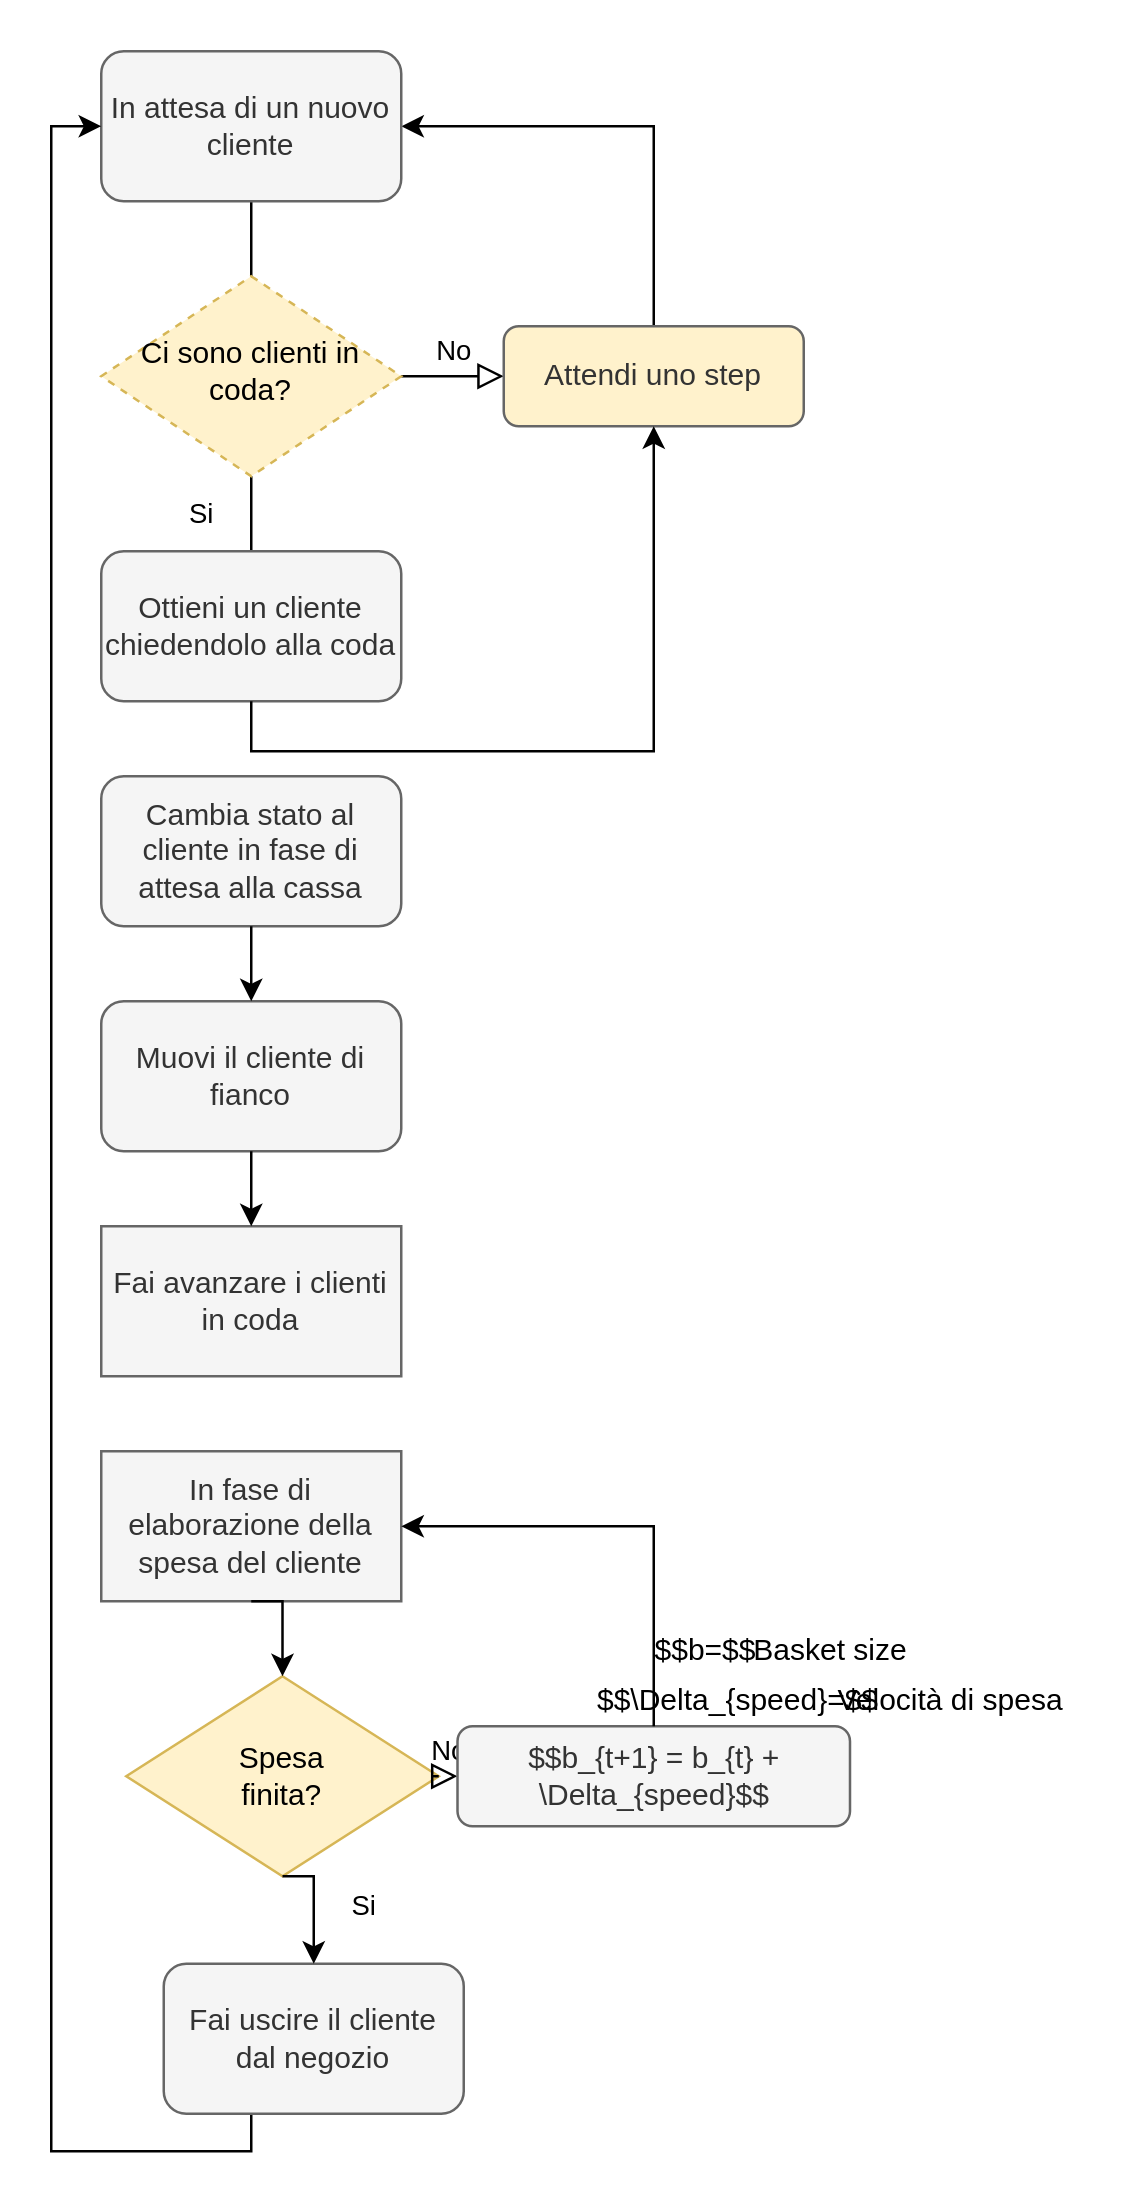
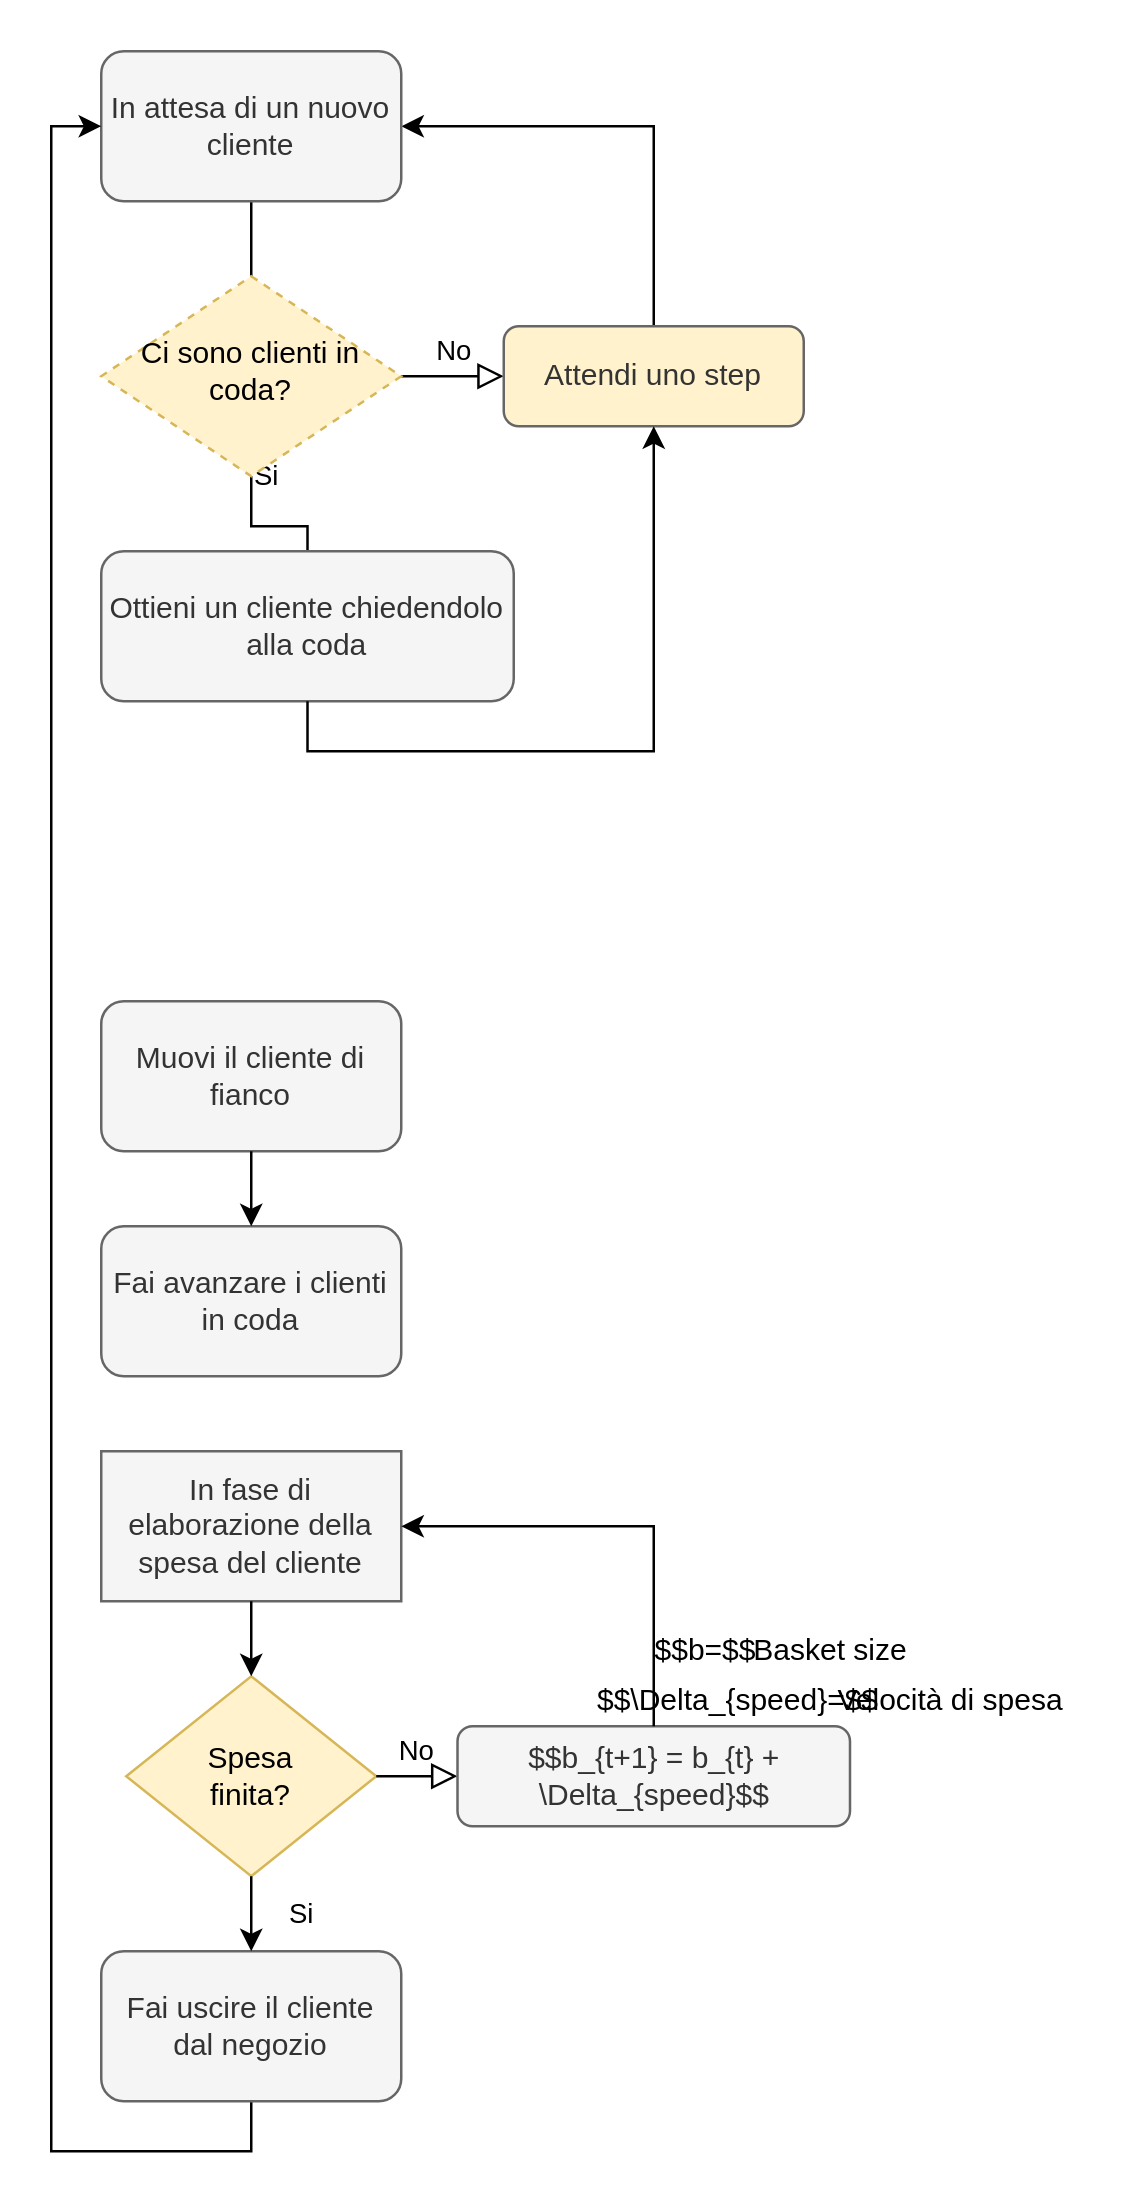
- <mxCell id="8" value="Ottieni un cliente chiedendolo alla coda" style="rounded=1;whiteSpace=wrap;html=1;fillColor=#f5f5f5;strokeColor=#666666;fontColor=#333333;" parent="1" vertex="1"><mxGeometry y="220" width="120" height="60" as="geometry" x="40" /></mxCell>
+ <mxCell id="8" value="Ottieni un cliente chiedendolo alla coda" style="rounded=1;whiteSpace=wrap;html=1;fillColor=#f5f5f5;strokeColor=#666666;fontColor=#333333;" parent="1" vertex="1"><mxGeometry x="40" y="220" width="165" height="60" as="geometry" /></mxCell>
- <mxCell id="24" value="Cambia stato al cliente in fase di attesa alla cassa" style="rounded=1;whiteSpace=wrap;html=1;fillColor=#f5f5f5;strokeColor=#666666;fontColor=#333333;" parent="1" vertex="1"><mxGeometry y="310" width="120" height="60" as="geometry" x="40" /></mxCell>
- <mxCell id="27" style="edgeStyle=orthogonalEdgeStyle;rounded=0;orthogonalLoop=1;jettySize=auto;html=1;exitX=0.5;exitY=1;exitDx=0;exitDy=0;entryX=0.5;entryY=0;entryDx=0;entryDy=0;" parent="1" source="24" target="25" edge="1"><mxGeometry relative="1" as="geometry"><mxPoint x="110" y="330" as="sourcePoint" /><mxPoint x="110" y="430" as="targetPoint" /></mxGeometry></mxCell>
- <mxCell id="26" value="Fai avanzare i clienti in coda" style="whiteSpace=wrap;html=1;fillColor=#f5f5f5;strokeColor=#666666;fontColor=#333333;rounded=0;" parent="1" vertex="1"><mxGeometry y="490" width="120" height="60" as="geometry" x="40" /></mxCell>
+ <mxCell id="26" value="Fai avanzare i clienti in coda" style="rounded=1;whiteSpace=wrap;html=1;fillColor=#f5f5f5;strokeColor=#666666;fontColor=#333333;" parent="1" vertex="1"><mxGeometry y="490" width="120" height="60" as="geometry" x="40" /></mxCell>
- <mxCell id="10" value="&lt;font color=&quot;#000000&quot;&gt;Spesa&lt;br&gt;finita?&lt;/font&gt;" style="rhombus;whiteSpace=wrap;html=1;fillColor=#fff2cc;strokeColor=#d6b656;" parent="1" vertex="1"><mxGeometry x="50" y="670" width="125" height="80" as="geometry" /></mxCell>
+ <mxCell id="10" value="&lt;font color=&quot;#000000&quot;&gt;Spesa&lt;br&gt;finita?&lt;/font&gt;" style="rhombus;whiteSpace=wrap;html=1;fillColor=#fff2cc;strokeColor=#d6b656;" parent="1" vertex="1"><mxGeometry x="50" y="670" width="100" height="80" as="geometry" /></mxCell>
- <mxCell id="20" value="Fai uscire il cliente dal negozio" style="rounded=1;whiteSpace=wrap;html=1;fillColor=#f5f5f5;strokeColor=#666666;fontColor=#333333;" parent="1" vertex="1"><mxGeometry x="65" y="785" width="120" height="60" as="geometry" /></mxCell>
+ <mxCell id="20" value="Fai uscire il cliente dal negozio" style="rounded=1;whiteSpace=wrap;html=1;fillColor=#f5f5f5;strokeColor=#666666;fontColor=#333333;" parent="1" vertex="1"><mxGeometry y="780" width="120" height="60" as="geometry" x="40" /></mxCell>
